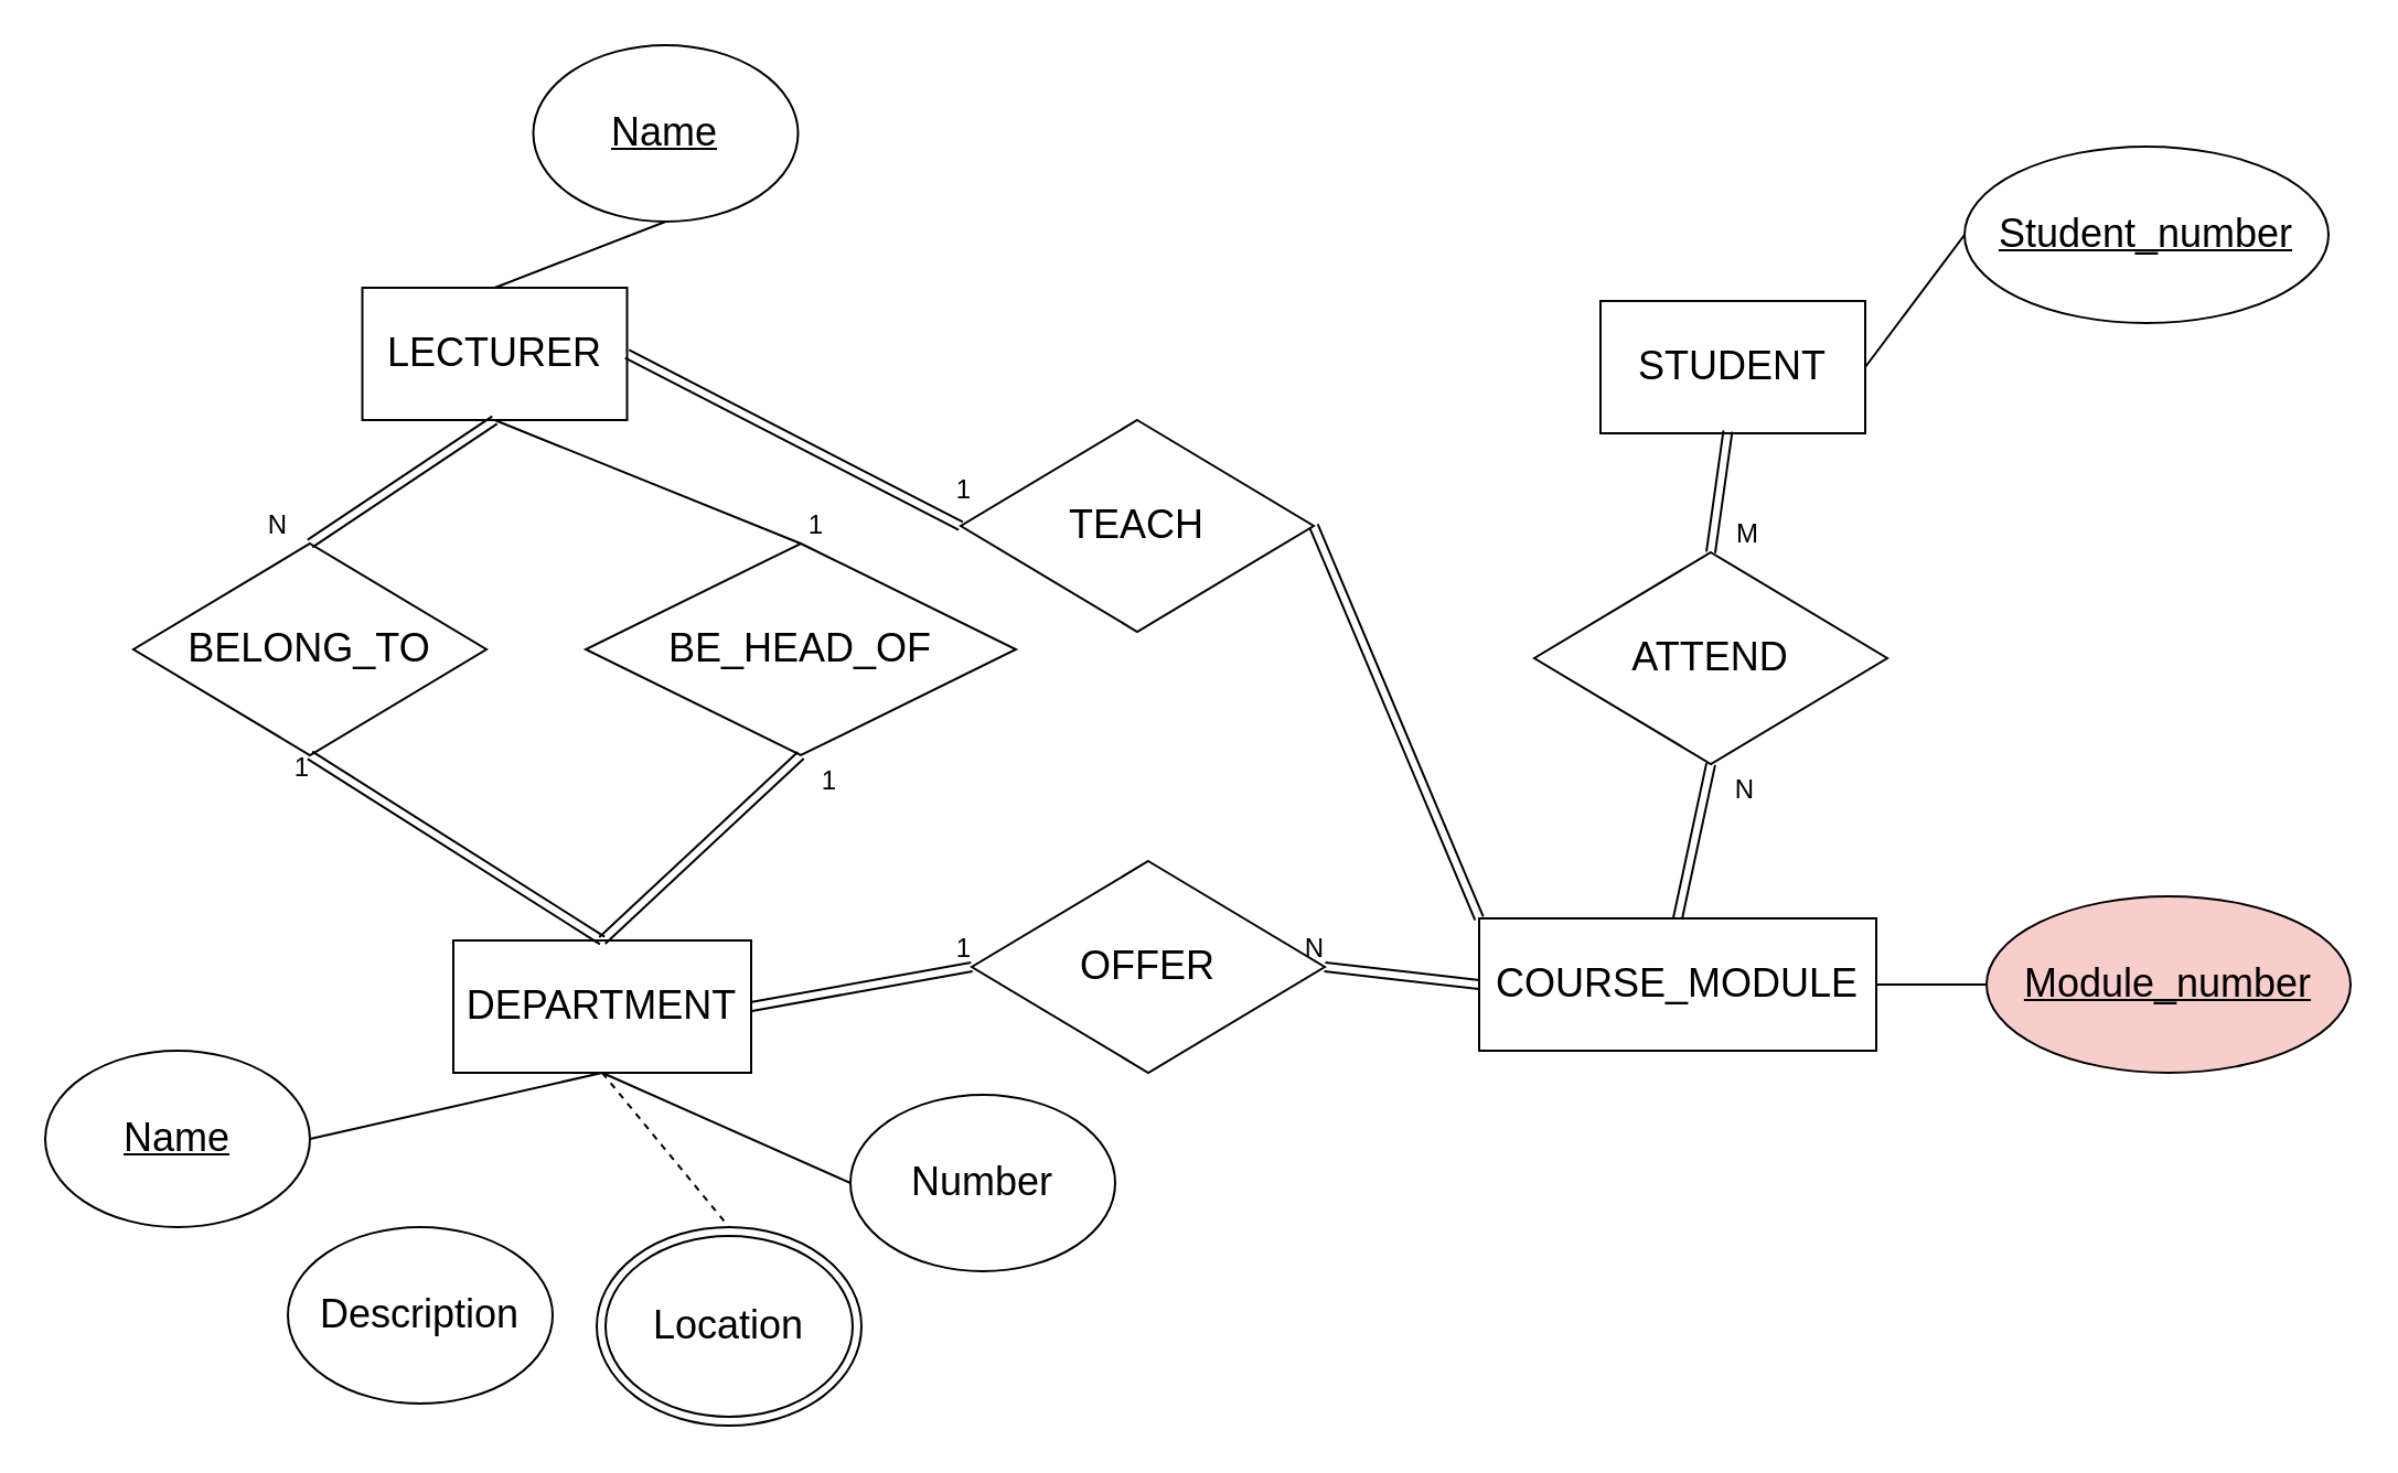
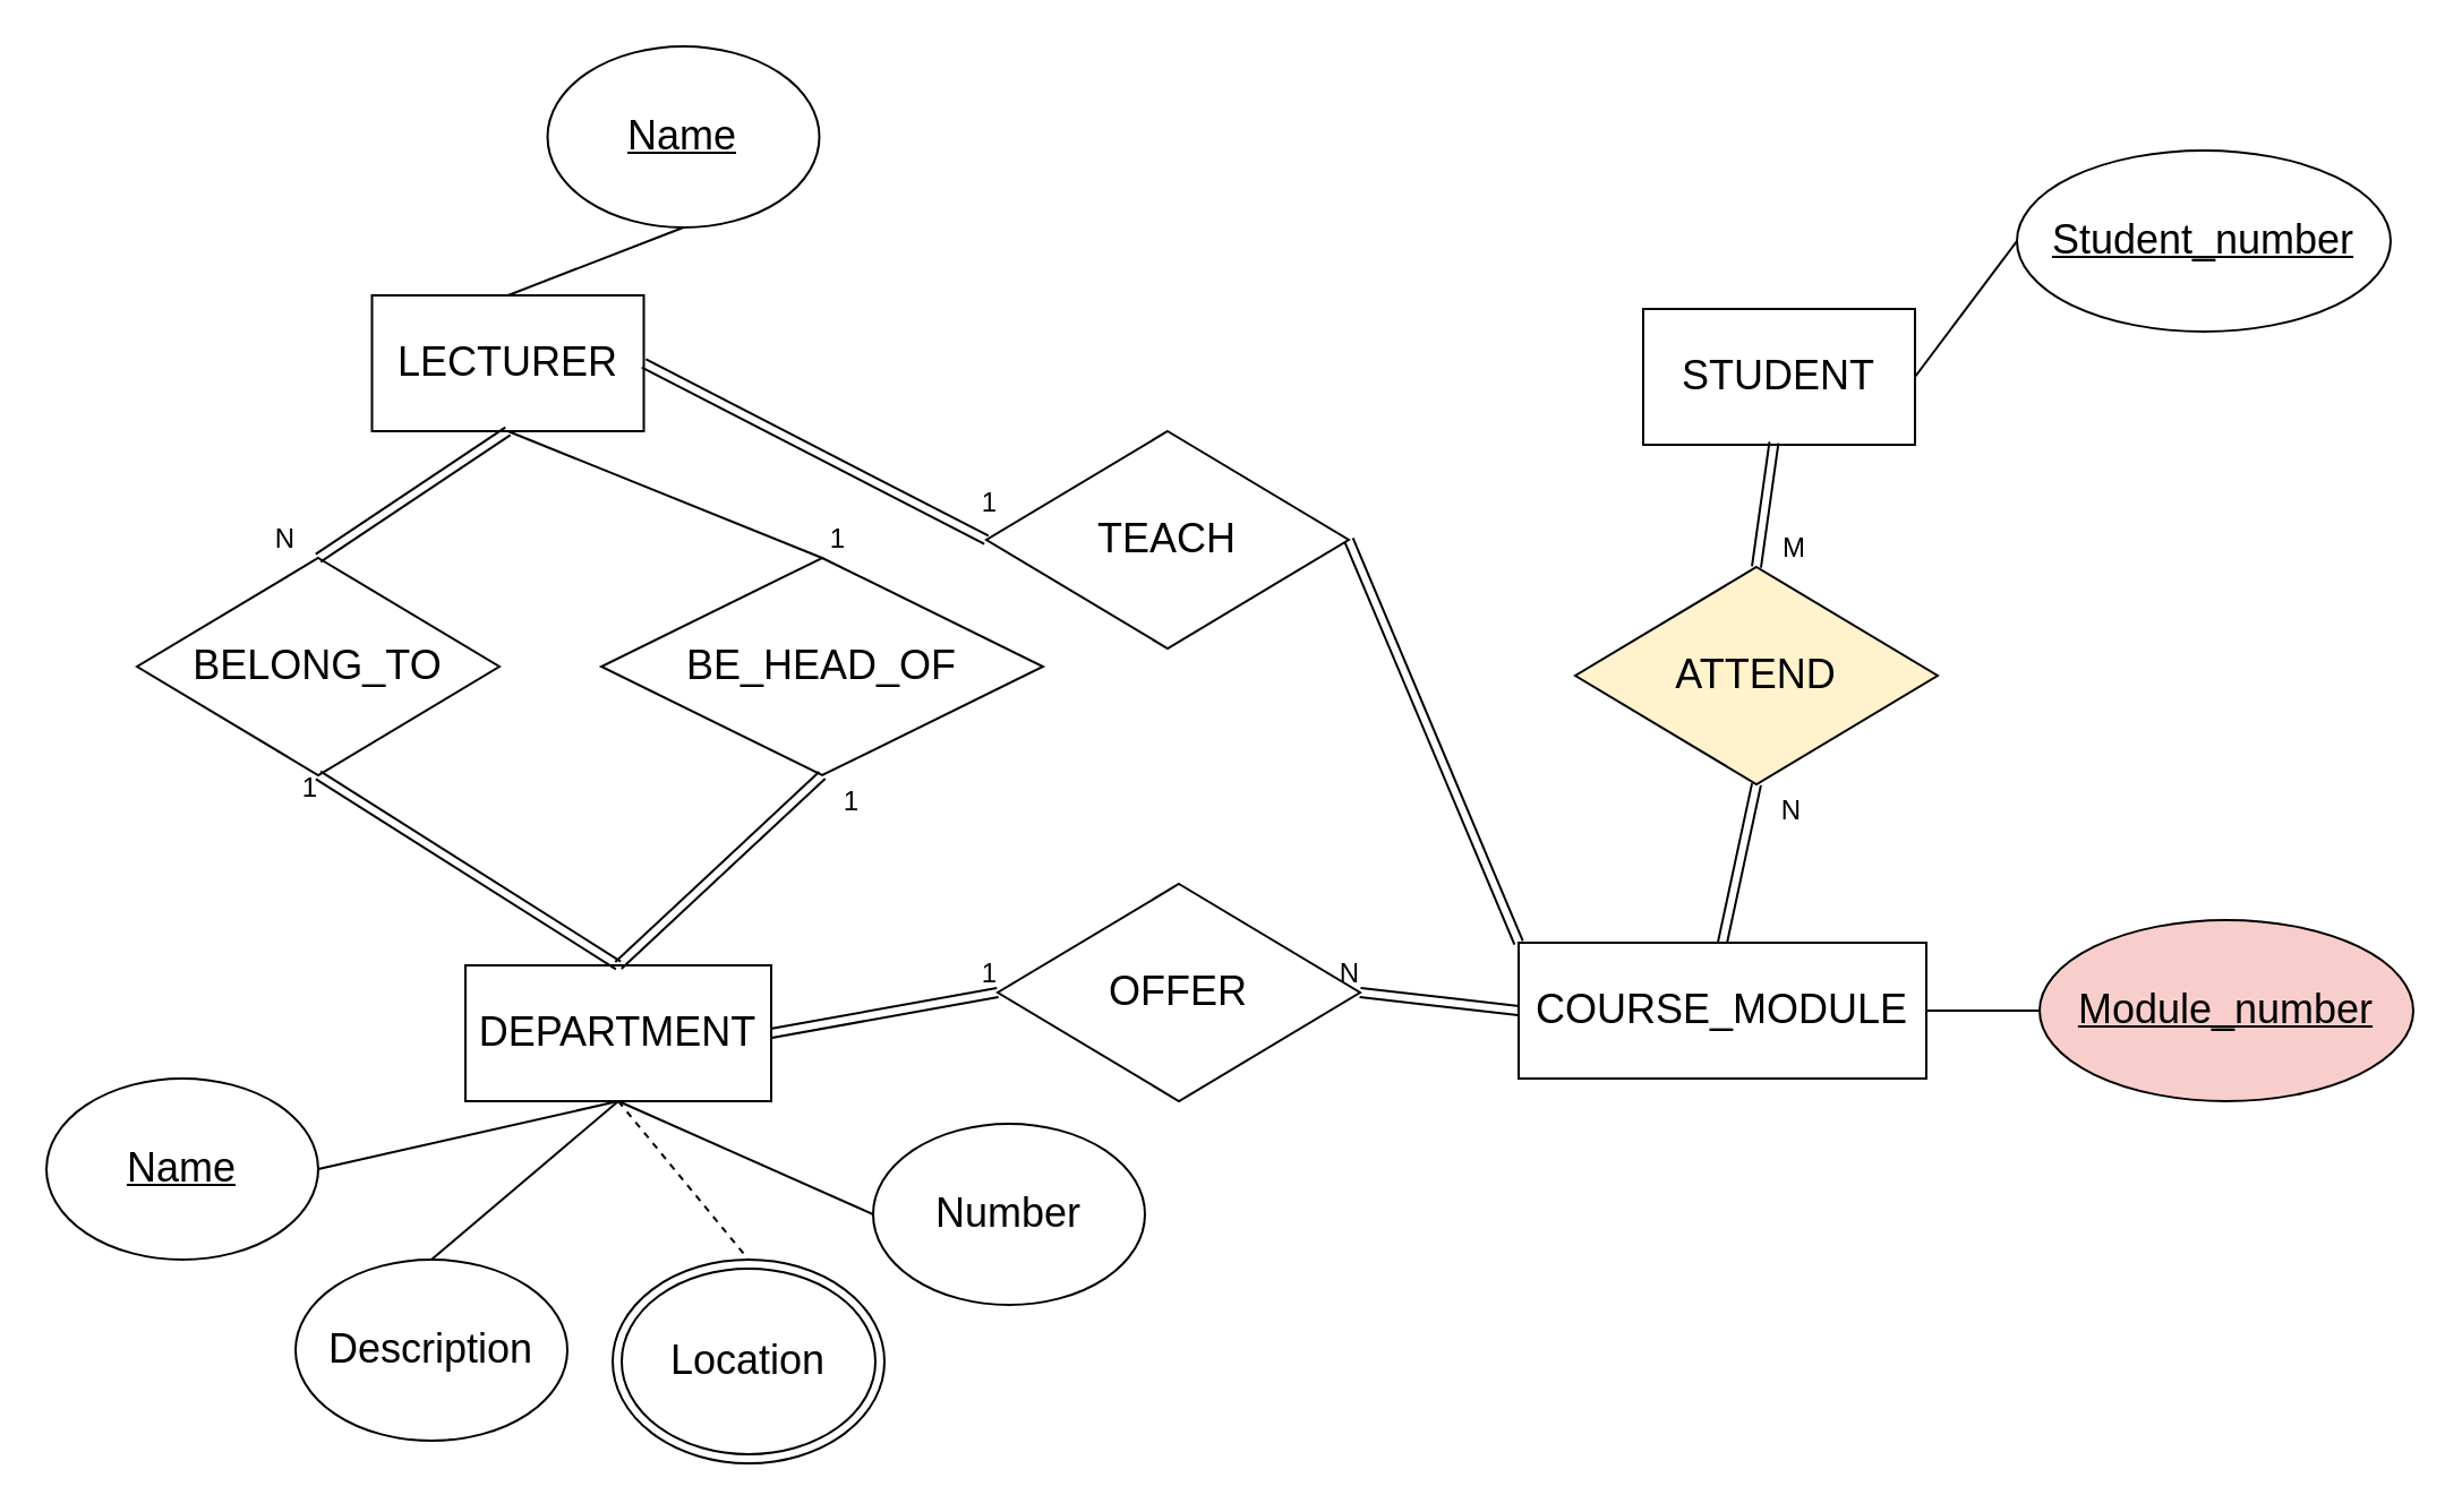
- <mxCell id="36" value="&lt;font style=&quot;font-size: 18px&quot;&gt;ATTEND&lt;/font&gt;" style="rhombus;whiteSpace=wrap;html=1;" vertex="1" parent="1"><mxGeometry x="695" y="250" width="160" height="96" as="geometry" /></mxCell>
+ <mxCell id="36" value="&lt;font style=&quot;font-size: 18px&quot;&gt;ATTEND&lt;/font&gt;" style="rhombus;whiteSpace=wrap;html=1;fillColor=#fff2cc;" vertex="1" parent="1"><mxGeometry x="695" y="250" width="160" height="96" as="geometry" /></mxCell>
+ <mxCell id="6" value="" style="endArrow=none;html=1;exitX=0.5;exitY=0;exitDx=0;exitDy=0;entryX=0.5;entryY=1;entryDx=0;entryDy=0;" edge="1" parent="1" source="5" target="2"><mxGeometry width="50" height="50" relative="1" as="geometry"><mxPoint x="95" y="-124" as="sourcePoint" /><mxPoint x="265" y="566" as="targetPoint" /></mxGeometry></mxCell>
